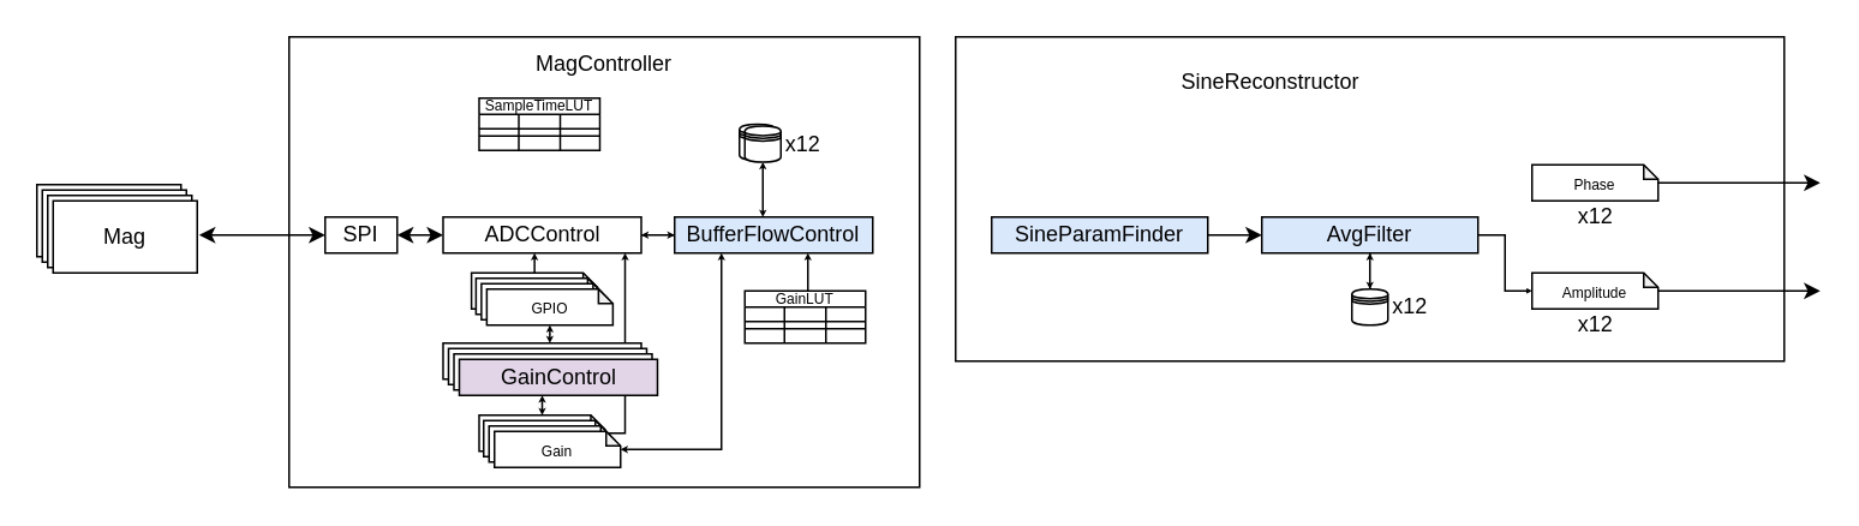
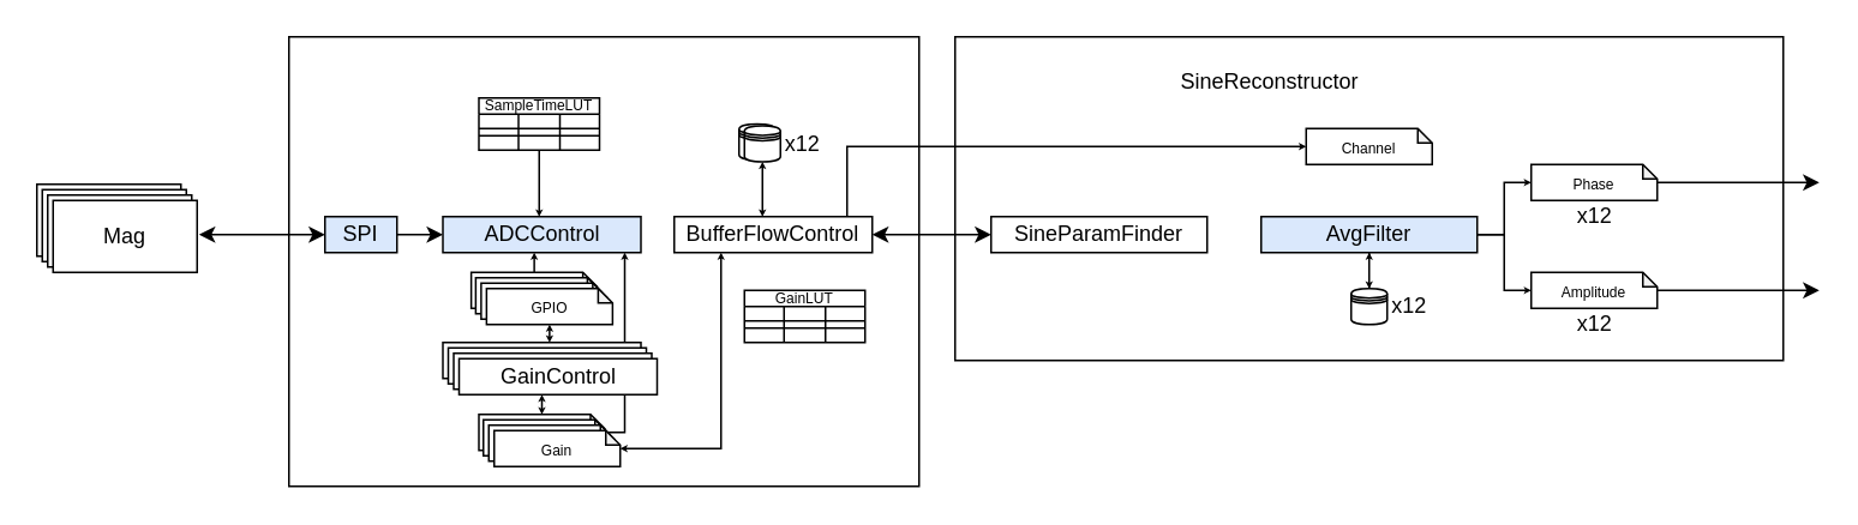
- <mxCell id="8" value="MagController" style="text;html=1;strokeColor=none;fillColor=none;align=center;verticalAlign=middle;whiteSpace=wrap;rounded=0;" parent="1" vertex="1"><mxGeometry x="295" y="20" width="80" height="30" as="geometry" /></mxCell>
+ <mxCell id="31" style="edgeStyle=orthogonalEdgeStyle;rounded=0;orthogonalLoop=1;jettySize=auto;html=1;fontSize=12;startArrow=none;startFill=0;endArrow=classic;endFill=1;startSize=5;endSize=1;" parent="1" source="32" target="62" edge="1"><mxGeometry relative="1" as="geometry"><Array as="points"><mxPoint x="470" y="81" /></Array></mxGeometry></mxCell>
+ <mxCell id="62" value="&lt;font style=&quot;font-size: 8px&quot;&gt;Channel&lt;/font&gt;" style="shape=note;whiteSpace=wrap;html=1;backgroundOutline=1;darkOpacity=0.05;size=8;" parent="1" vertex="1"><mxGeometry x="725" y="71" width="70" height="20" as="geometry" /></mxCell>
+ <mxCell id="12" style="edgeStyle=orthogonalEdgeStyle;rounded=0;orthogonalLoop=1;jettySize=auto;html=1;fontSize=8;startArrow=classic;startFill=1;endArrow=none;endFill=0;startSize=1;endSize=1;" parent="1" source="13" target="46" edge="1"><mxGeometry relative="1" as="geometry"><Array as="points"><mxPoint x="299" y="110" /><mxPoint x="299" y="110" /></Array></mxGeometry></mxCell>
+ <mxCell id="65" style="edgeStyle=orthogonalEdgeStyle;rounded=0;orthogonalLoop=1;jettySize=auto;html=1;fontSize=8;startArrow=none;startFill=0;endArrow=classic;endFill=1;startSize=1;endSize=1;" parent="1" source="67" target="71" edge="1"><mxGeometry relative="1" as="geometry"><Array as="points"><mxPoint x="835" y="130" /><mxPoint x="835" y="101" /></Array></mxGeometry></mxCell>
- <mxCell id="80" value="SPI" style="rounded=0;whiteSpace=wrap;html=1;" parent="1" vertex="1"><mxGeometry x="180" y="120" width="40" height="20" as="geometry" /></mxCell>
+ <mxCell id="80" value="SPI" style="rounded=0;whiteSpace=wrap;html=1;fillColor=#dae8fc;" parent="1" vertex="1"><mxGeometry x="180" y="120" width="40" height="20" as="geometry" /></mxCell>
- <mxCell id="10" style="edgeStyle=orthogonalEdgeStyle;rounded=0;orthogonalLoop=1;jettySize=auto;html=1;startArrow=classic;startFill=1;" parent="1" source="13" target="80" edge="1"><mxGeometry relative="1" as="geometry" /></mxCell>
+ <mxCell id="10" style="edgeStyle=orthogonalEdgeStyle;rounded=0;orthogonalLoop=1;jettySize=auto;html=1;startArrow=classic;startFill=1;endArrow=none;" parent="1" source="13" target="80" edge="1"><mxGeometry relative="1" as="geometry" /></mxCell>
- <mxCell id="13" value="ADCControl" style="rounded=0;whiteSpace=wrap;html=1;" parent="1" vertex="1"><mxGeometry x="245.5" y="120" width="110" height="20" as="geometry" /></mxCell>
+ <mxCell id="13" value="ADCControl" style="rounded=0;whiteSpace=wrap;html=1;fillColor=#dae8fc;" parent="1" vertex="1"><mxGeometry x="245.5" y="120" width="110" height="20" as="geometry" /></mxCell>
- <mxCell id="11" style="edgeStyle=orthogonalEdgeStyle;rounded=0;orthogonalLoop=1;jettySize=auto;html=1;fontSize=8;startArrow=classic;startFill=1;startSize=1;endSize=1;" parent="1" source="13" target="32" edge="1"><mxGeometry relative="1" as="geometry" /></mxCell>
- <mxCell id="32" value="BufferFlowControl" style="rounded=0;whiteSpace=wrap;html=1;fillColor=#dae8fc;" parent="1" vertex="1"><mxGeometry x="374" y="120" width="110" height="20" as="geometry" /></mxCell>
+ <mxCell id="32" value="BufferFlowControl" style="rounded=0;whiteSpace=wrap;html=1;" parent="1" vertex="1"><mxGeometry x="374" y="120" width="110" height="20" as="geometry" /></mxCell>
+ <mxCell id="30" style="edgeStyle=orthogonalEdgeStyle;rounded=0;orthogonalLoop=1;jettySize=auto;html=1;fontSize=8;startArrow=classic;startFill=1;endArrow=classic;endFill=1;startSize=6;endSize=6;" parent="1" source="32" target="60" edge="1"><mxGeometry relative="1" as="geometry" /></mxCell>
- <mxCell id="60" value="&lt;font style=&quot;font-size: 12px&quot;&gt;SineParamFinder&lt;/font&gt;" style="rounded=0;whiteSpace=wrap;html=1;fontSize=8;fillColor=#dae8fc;" parent="1" vertex="1"><mxGeometry x="550" y="120" width="120" height="20" as="geometry" /></mxCell>
+ <mxCell id="60" value="&lt;font style=&quot;font-size: 12px&quot;&gt;SineParamFinder&lt;/font&gt;" style="rounded=0;whiteSpace=wrap;html=1;fontSize=8;" parent="1" vertex="1"><mxGeometry x="550" y="120" width="120" height="20" as="geometry" /></mxCell>
- <mxCell id="59" style="edgeStyle=orthogonalEdgeStyle;rounded=0;orthogonalLoop=1;jettySize=auto;html=1;fontSize=12;startArrow=none;startFill=0;endArrow=classic;endFill=1;startSize=6;endSize=6;" parent="1" source="60" target="67" edge="1"><mxGeometry relative="1" as="geometry" /></mxCell>
- <mxCell id="29" style="edgeStyle=orthogonalEdgeStyle;rounded=0;orthogonalLoop=1;jettySize=auto;html=1;fontSize=8;startArrow=classic;startFill=1;startSize=1;endSize=1;endArrow=none;endFill=0;" parent="1" source="32" target="33" edge="1"><mxGeometry relative="1" as="geometry"><mxPoint x="445.3" y="161.832" as="targetPoint" /><Array as="points"><mxPoint x="448" y="150" /><mxPoint x="448" y="150" /></Array></mxGeometry></mxCell>
- <mxCell id="66" style="edgeStyle=orthogonalEdgeStyle;rounded=0;orthogonalLoop=1;jettySize=auto;html=1;fontSize=8;startArrow=none;startFill=0;endArrow=open;endFill=1;startSize=1;endSize=1;" parent="1" source="67" target="73" edge="1"><mxGeometry relative="1" as="geometry"><Array as="points"><mxPoint x="835" y="130" /><mxPoint x="835" y="161" /></Array></mxGeometry></mxCell>
+ <mxCell id="66" style="edgeStyle=orthogonalEdgeStyle;rounded=0;orthogonalLoop=1;jettySize=auto;html=1;fontSize=8;startArrow=none;startFill=0;endArrow=classic;endFill=1;startSize=1;endSize=1;" parent="1" source="67" target="73" edge="1"><mxGeometry relative="1" as="geometry"><Array as="points"><mxPoint x="835" y="130" /><mxPoint x="835" y="161" /></Array></mxGeometry></mxCell>
- <mxCell id="79" value="GainControl" style="rounded=0;whiteSpace=wrap;html=1;fillColor=#e1d5e7;" parent="1" vertex="1"><mxGeometry x="254.5" y="199" width="110" height="20" as="geometry" /></mxCell>
+ <mxCell id="79" value="GainControl" style="rounded=0;whiteSpace=wrap;html=1;" parent="1" vertex="1"><mxGeometry x="254.5" y="199" width="110" height="20" as="geometry" /></mxCell>
